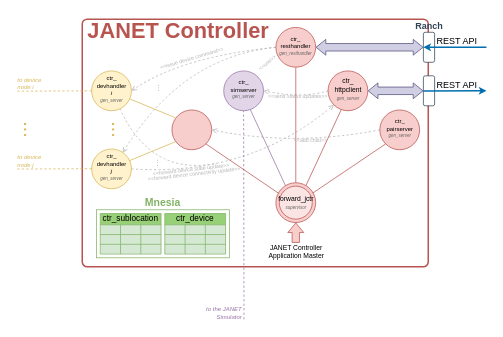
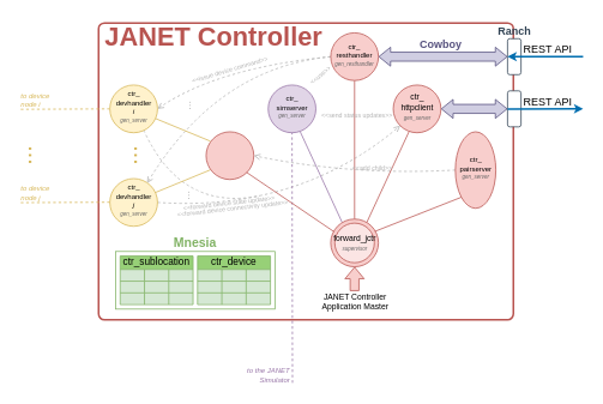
+ <mxCell id="17" value="Cowboy" style="text;html=1;align=center;verticalAlign=middle;resizable=0;points=[];autosize=1;strokeColor=none;fillColor=none;fontSize=12;fontColor=#56517E;fontStyle=1;labelBackgroundColor=none;" vertex="1" parent="1"><mxGeometry x="458.5" y="39" width="60" height="20" as="geometry" /></mxCell>
- <mxCell id="4" value="" style="curved=1;endArrow=open;html=1;rounded=0;labelBackgroundColor=default;fontSize=29;fontColor=default;dashed=1;strokeColor=#B3B3B3;endFill=0;endSize=5;startSize=3;exitX=0;exitY=0.5;exitDx=0;exitDy=0;entryX=1;entryY=0.5;entryDx=0;entryDy=0;" edge="1" parent="1" source="14" target="29"><mxGeometry width="50" height="50" relative="1" as="geometry"><mxPoint x="515.5" y="182.5" as="sourcePoint" /><mxPoint x="291.5" y="182.5" as="targetPoint" /><Array as="points"><mxPoint x="402" y="131" /></Array></mxGeometry></mxCell>
- <mxCell id="33" value="ctr_&lt;br&gt;pairserver&lt;br&gt;&lt;font style=&quot;font-size: 6px&quot; color=&quot;#666666&quot;&gt;&lt;i style=&quot;line-height: 1&quot;&gt;gen_server&lt;/i&gt;&lt;/font&gt;" style="ellipse;whiteSpace=wrap;html=1;aspect=fixed;fontSize=8;fillColor=#f8cecc;strokeColor=#b85450;spacingTop=-3;labelBackgroundColor=none;fontColor=default;" vertex="1" parent="1"><mxGeometry x="505.5" y="146" width="53" height="53" as="geometry" /></mxCell>
+ <mxCell id="33" value="ctr_&lt;br&gt;pairserver&lt;br&gt;&lt;font style=&quot;font-size: 6px&quot; color=&quot;#666666&quot;&gt;&lt;i style=&quot;line-height: 1&quot;&gt;gen_server&lt;/i&gt;&lt;/font&gt;" style="ellipse;whiteSpace=wrap;html=1;aspect=fixed;fontSize=8;fillColor=#f8cecc;strokeColor=#b85450;spacingTop=-3;labelBackgroundColor=none;fontColor=default;" vertex="1" parent="1"><mxGeometry x="505.5" y="146" width="45" height="85" as="geometry" /></mxCell>
